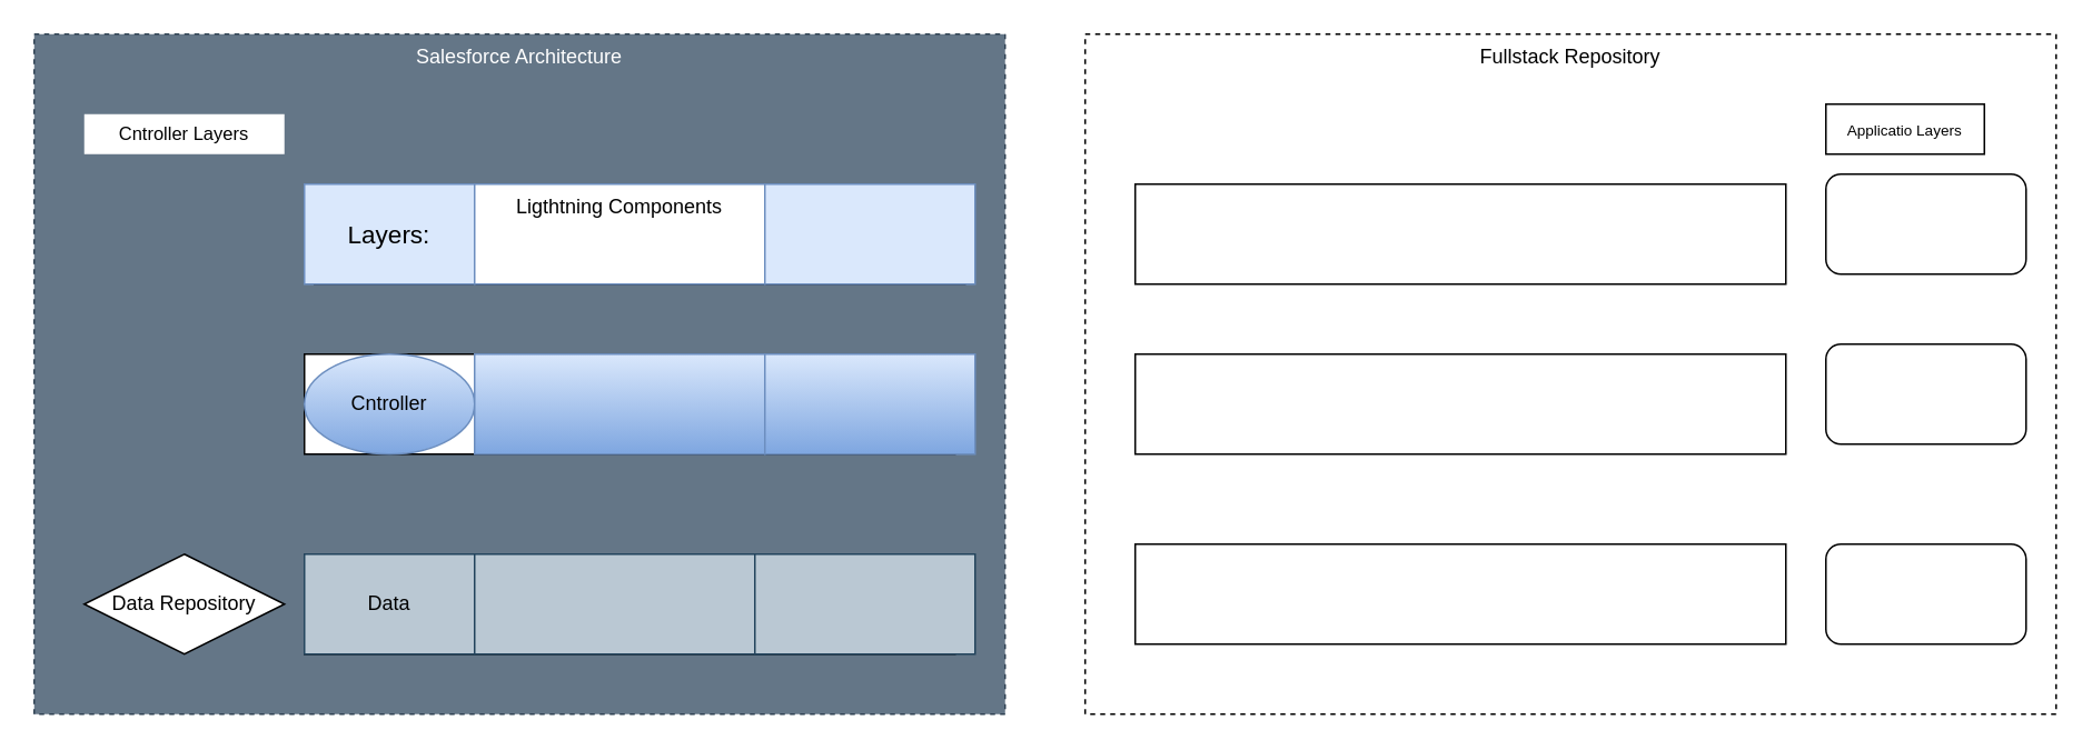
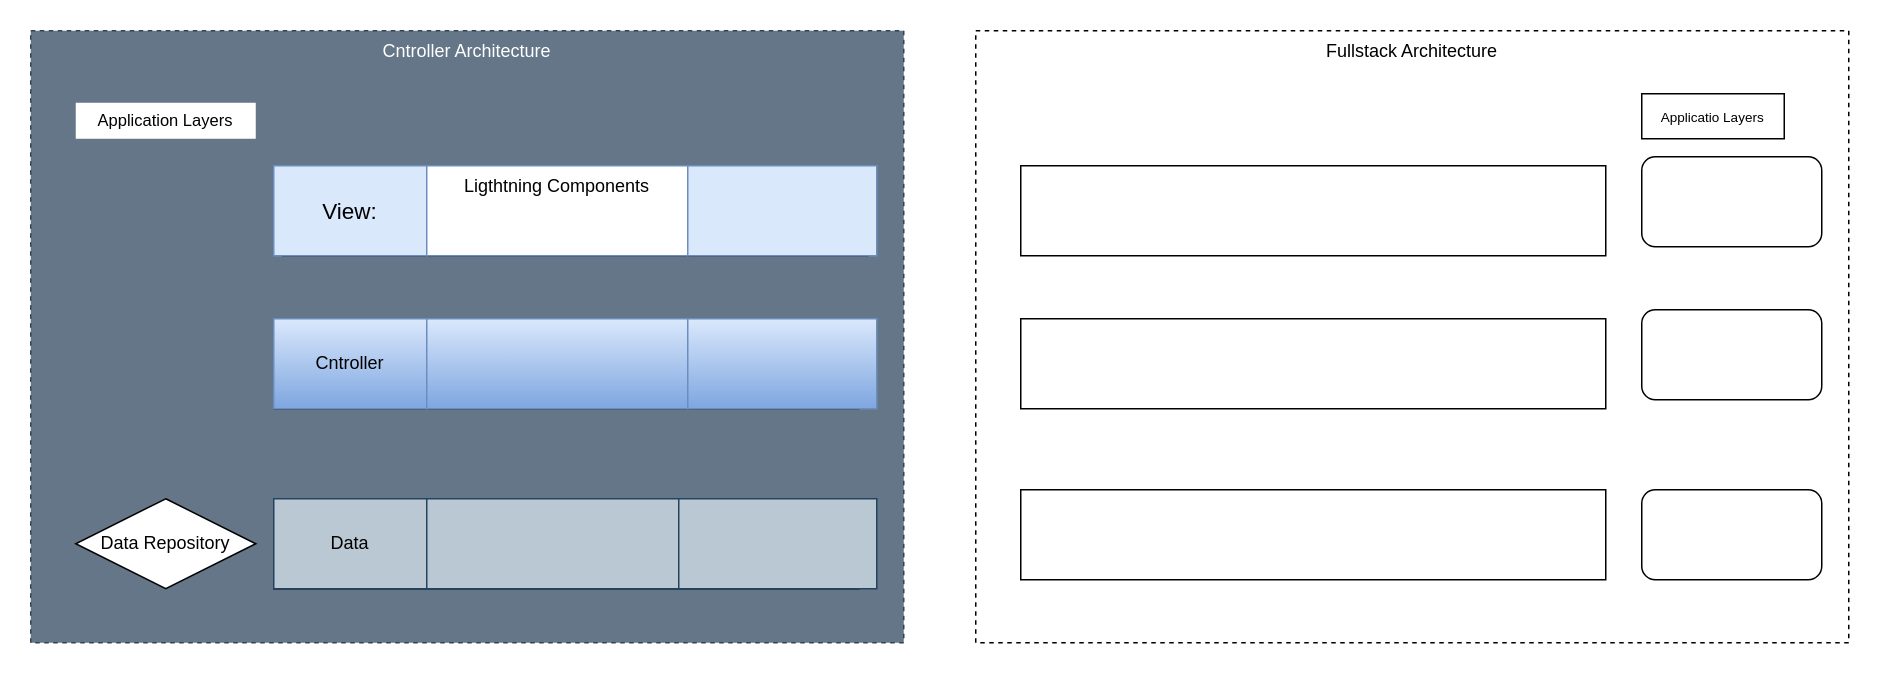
- <mxCell id="2" value="Salesforce Architecture" style="rounded=0;whiteSpace=wrap;html=1;dashed=1;verticalAlign=top;fillColor=#647687;strokeColor=#314354;fontColor=#ffffff;" vertex="1" parent="1"><mxGeometry x="20" y="20" width="582" height="408" as="geometry" /></mxCell>
+ <mxCell id="2" value="Cntroller Architecture" style="rounded=0;whiteSpace=wrap;html=1;dashed=1;verticalAlign=top;fillColor=#647687;strokeColor=#314354;fontColor=#ffffff;" vertex="1" parent="1"><mxGeometry x="20" y="20" width="582" height="408" as="geometry" /></mxCell>
- <mxCell id="6" value="Fullstack Repository" style="rounded=0;whiteSpace=wrap;html=1;dashed=1;verticalAlign=top;" vertex="1" parent="1"><mxGeometry x="650" y="20" width="582" height="408" as="geometry" /></mxCell>
+ <mxCell id="6" value="Fullstack Architecture" style="rounded=0;whiteSpace=wrap;html=1;dashed=1;verticalAlign=top;" vertex="1" parent="1"><mxGeometry x="650" y="20" width="582" height="408" as="geometry" /></mxCell>
- <mxCell id="4" value="&lt;font style=&quot;font-size: 11px;&quot;&gt;Cntroller Layers&lt;/font&gt;" style="rounded=0;whiteSpace=wrap;html=1;strokeColor=none;" vertex="1" parent="1"><mxGeometry x="50" y="68" width="120" height="24" as="geometry" /></mxCell>
+ <mxCell id="4" value="&lt;font style=&quot;font-size: 11px;&quot;&gt;Application Layers&lt;/font&gt;" style="rounded=0;whiteSpace=wrap;html=1;strokeColor=none;" vertex="1" parent="1"><mxGeometry x="50" y="68" width="120" height="24" as="geometry" /></mxCell>
- <mxCell id="14" value="&lt;font style=&quot;font-size: 15px;&quot;&gt;Layers:&lt;/font&gt;" style="rounded=0;whiteSpace=wrap;html=1;shadow=0;strokeColor=#6c8ebf;fillColor=#dae8fc;" vertex="1" parent="1"><mxGeometry x="182" y="110" width="102" height="60" as="geometry" /></mxCell>
+ <mxCell id="14" value="&lt;font style=&quot;font-size: 15px;&quot;&gt;View:&lt;/font&gt;" style="rounded=0;whiteSpace=wrap;html=1;shadow=0;strokeColor=#6c8ebf;fillColor=#dae8fc;" vertex="1" parent="1"><mxGeometry x="182" y="110" width="102" height="60" as="geometry" /></mxCell>
- <mxCell id="18" value="Cntroller" style="ellipse;whiteSpace=wrap;html=1;shadow=0;strokeColor=#6c8ebf;fillColor=#dae8fc;gradientColor=#7ea6e0;" vertex="1" parent="1"><mxGeometry x="182" y="212" width="102" height="60" as="geometry" /></mxCell>
+ <mxCell id="18" value="Cntroller" style="rounded=0;whiteSpace=wrap;html=1;shadow=0;strokeColor=#6c8ebf;fillColor=#dae8fc;gradientColor=#7ea6e0;" vertex="1" parent="1"><mxGeometry x="182" y="212" width="102" height="60" as="geometry" /></mxCell>
